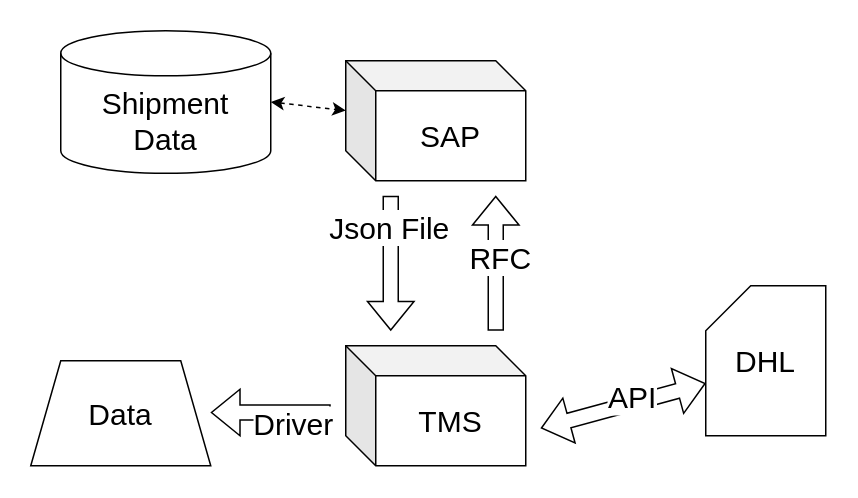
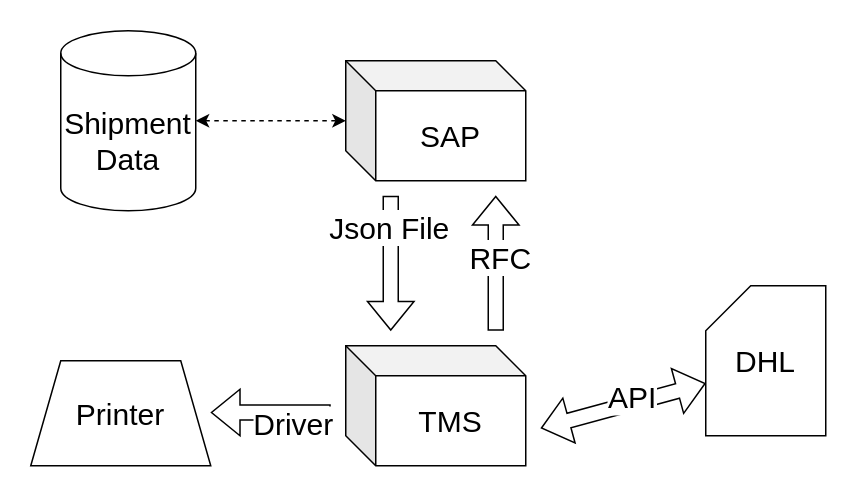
- <mxCell id="2" value="&lt;font style=&quot;font-size: 20px;&quot;&gt;Shipment&lt;br&gt;Data&lt;/font&gt;" style="shape=cylinder3;whiteSpace=wrap;html=1;boundedLbl=1;backgroundOutline=1;size=15;" vertex="1" parent="1"><mxGeometry x="40" y="20" width="140" height="95" as="geometry" /></mxCell>
+ <mxCell id="2" value="&lt;font style=&quot;font-size: 20px;&quot;&gt;Shipment&lt;br&gt;Data&lt;/font&gt;" style="shape=cylinder3;whiteSpace=wrap;html=1;boundedLbl=1;backgroundOutline=1;size=15;" vertex="1" parent="1"><mxGeometry x="40" y="20" width="90" height="120" as="geometry" /></mxCell>
- <mxCell id="13" value="Data" style="shape=trapezoid;perimeter=trapezoidPerimeter;whiteSpace=wrap;html=1;fixedSize=1;fontSize=20;" vertex="1" parent="1"><mxGeometry x="20" y="240" width="120" height="70" as="geometry" /></mxCell>
+ <mxCell id="13" value="Printer" style="shape=trapezoid;perimeter=trapezoidPerimeter;whiteSpace=wrap;html=1;fixedSize=1;fontSize=20;" vertex="1" parent="1"><mxGeometry x="20" y="240" width="120" height="70" as="geometry" /></mxCell>
